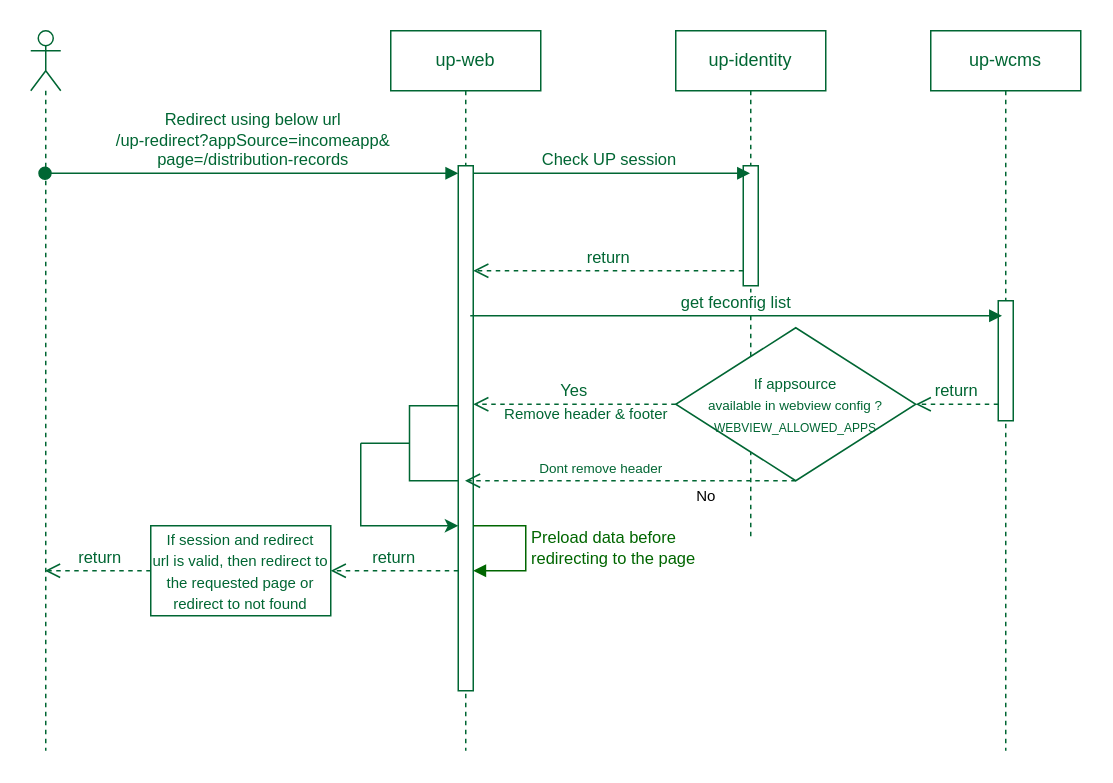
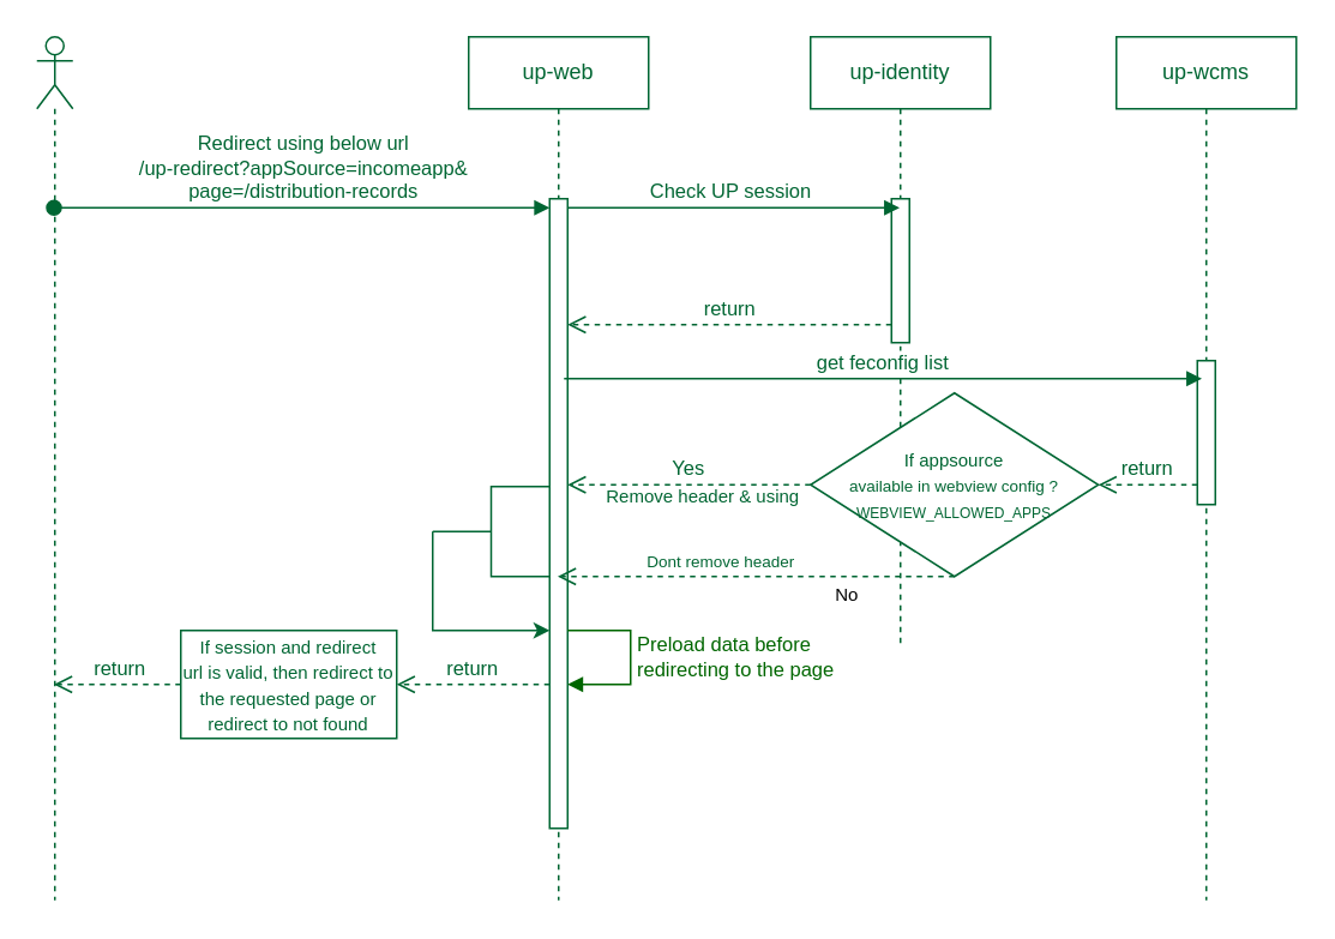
- <mxCell id="19" value="Remove header &amp;amp; footer" style="text;align=center;verticalAlign=middle;resizable=0;points=[];autosize=1;strokeColor=none;fillColor=none;fontColor=#006633;html=1;fontSize=10;" parent="1" vertex="1"><mxGeometry x="325" y="260" width="130" height="30" as="geometry" /></mxCell>
+ <mxCell id="19" value="Remove header &amp;amp; using" style="text;align=center;verticalAlign=middle;resizable=0;points=[];autosize=1;strokeColor=none;fillColor=none;fontColor=#006633;html=1;fontSize=10;" parent="1" vertex="1"><mxGeometry x="325" y="260" width="130" height="30" as="geometry" /></mxCell>
